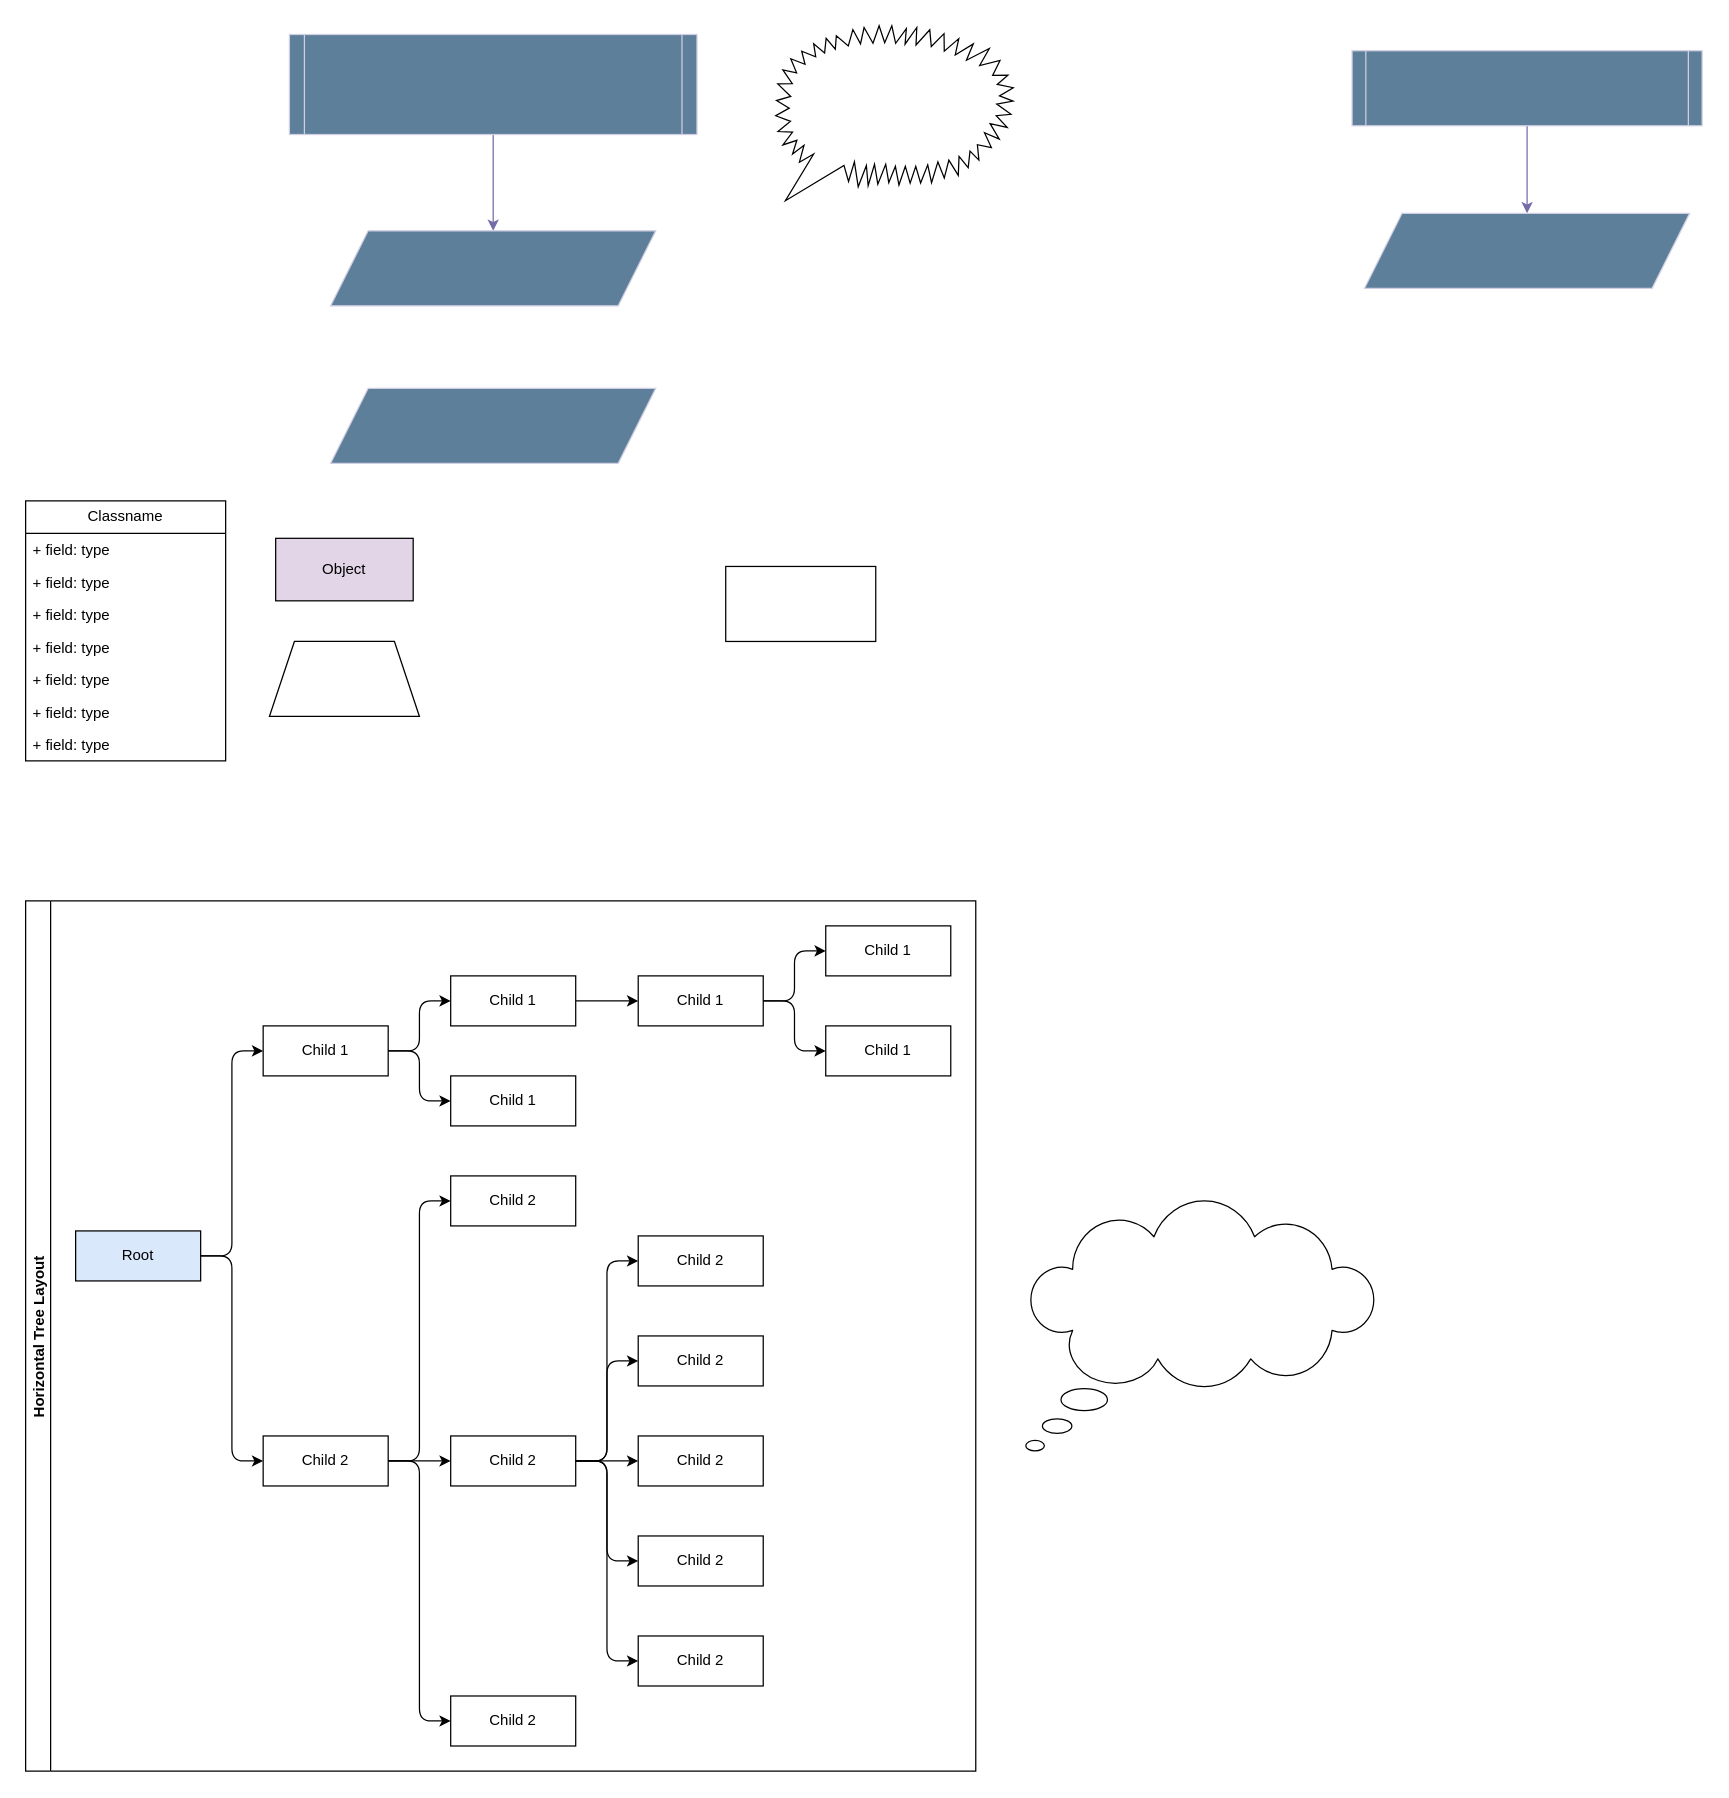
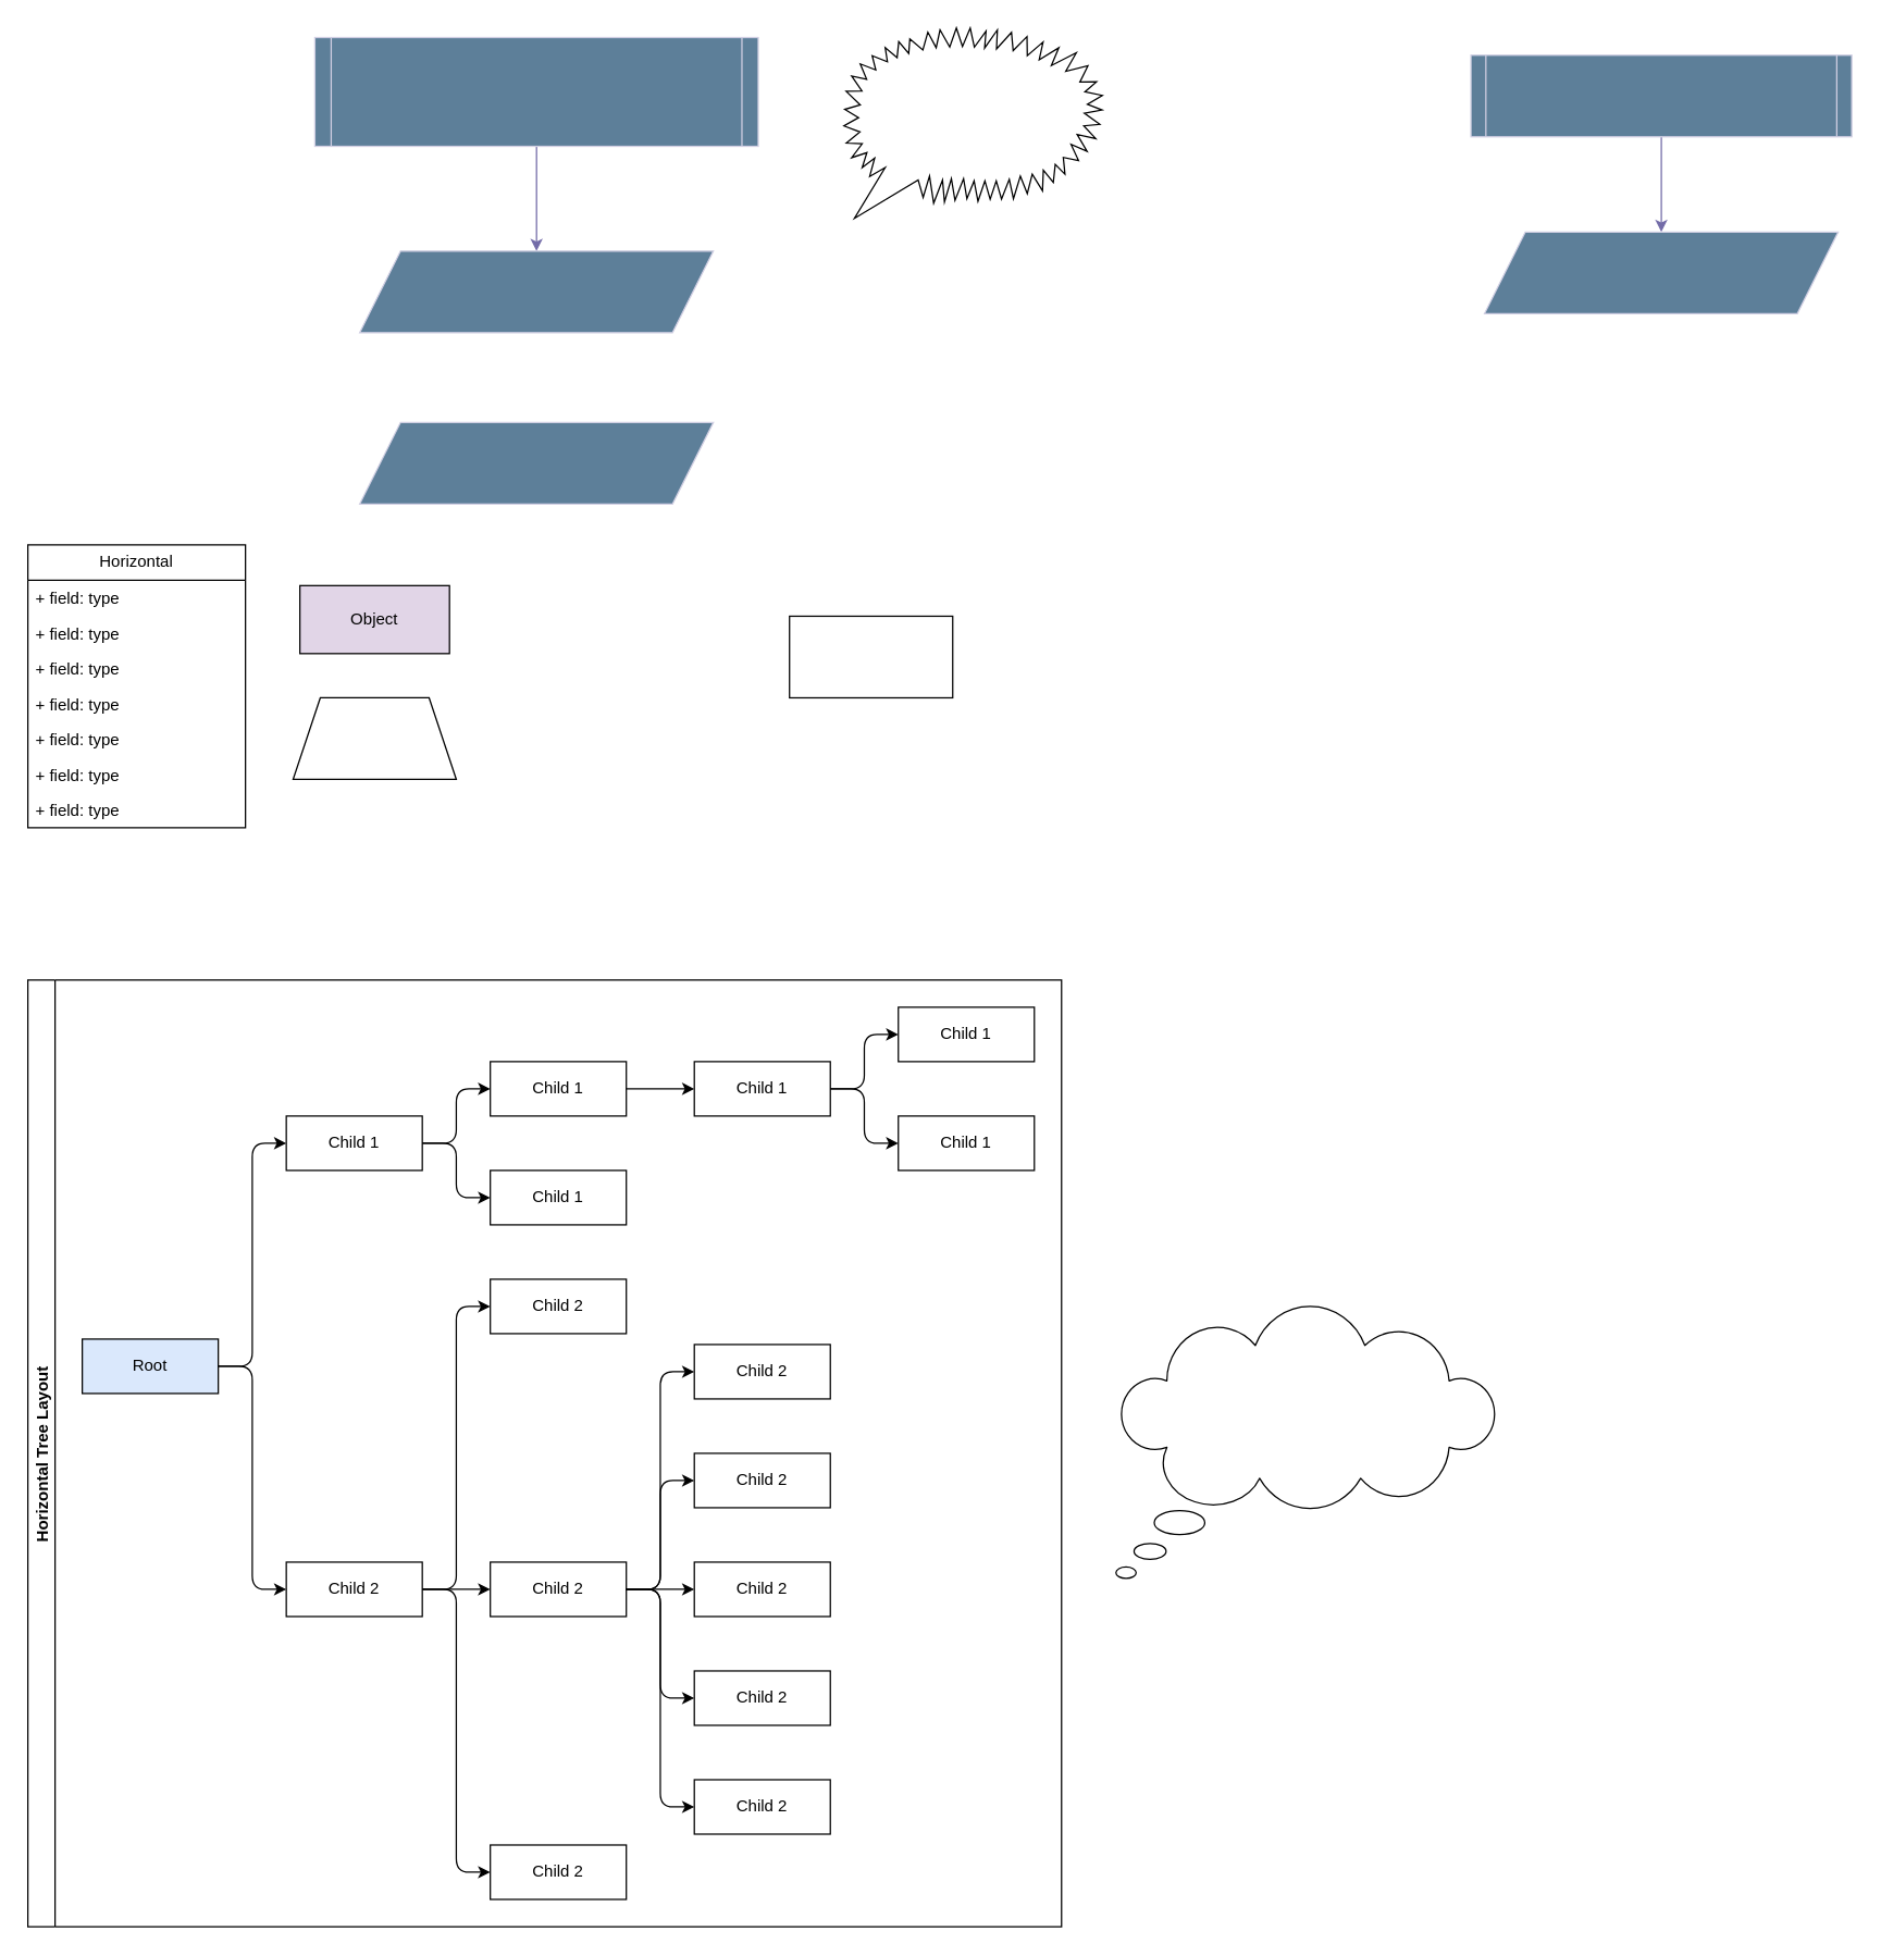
- <mxCell id="11" value="Classname" style="swimlane;fontStyle=0;childLayout=stackLayout;horizontal=1;startSize=26;fillColor=none;horizontalStack=0;resizeParent=1;resizeParentMax=0;resizeLast=0;collapsible=1;marginBottom=0;whiteSpace=wrap;html=1;" vertex="1" parent="1"><mxGeometry x="20" y="400" width="160" height="208" as="geometry" /></mxCell>
+ <mxCell id="11" value="Horizontal" style="swimlane;fontStyle=0;childLayout=stackLayout;horizontal=1;startSize=26;fillColor=none;horizontalStack=0;resizeParent=1;resizeParentMax=0;resizeLast=0;collapsible=1;marginBottom=0;whiteSpace=wrap;html=1;" vertex="1" parent="1"><mxGeometry x="20" y="400" width="160" height="208" as="geometry" /></mxCell>
